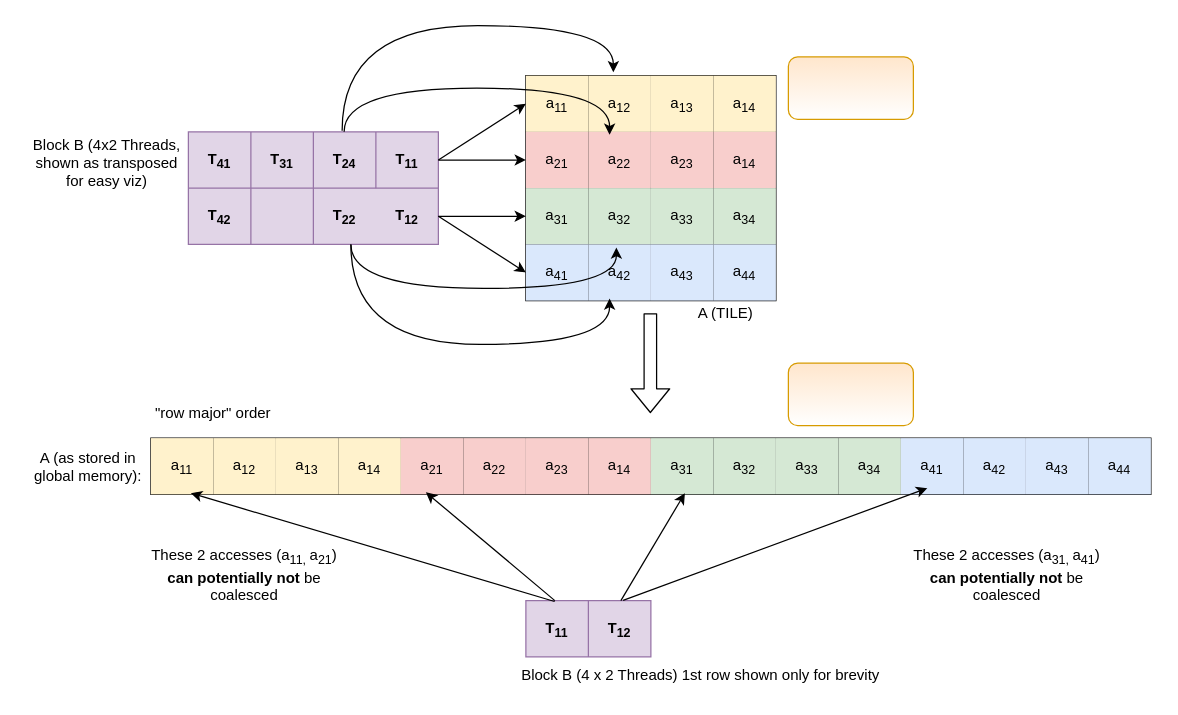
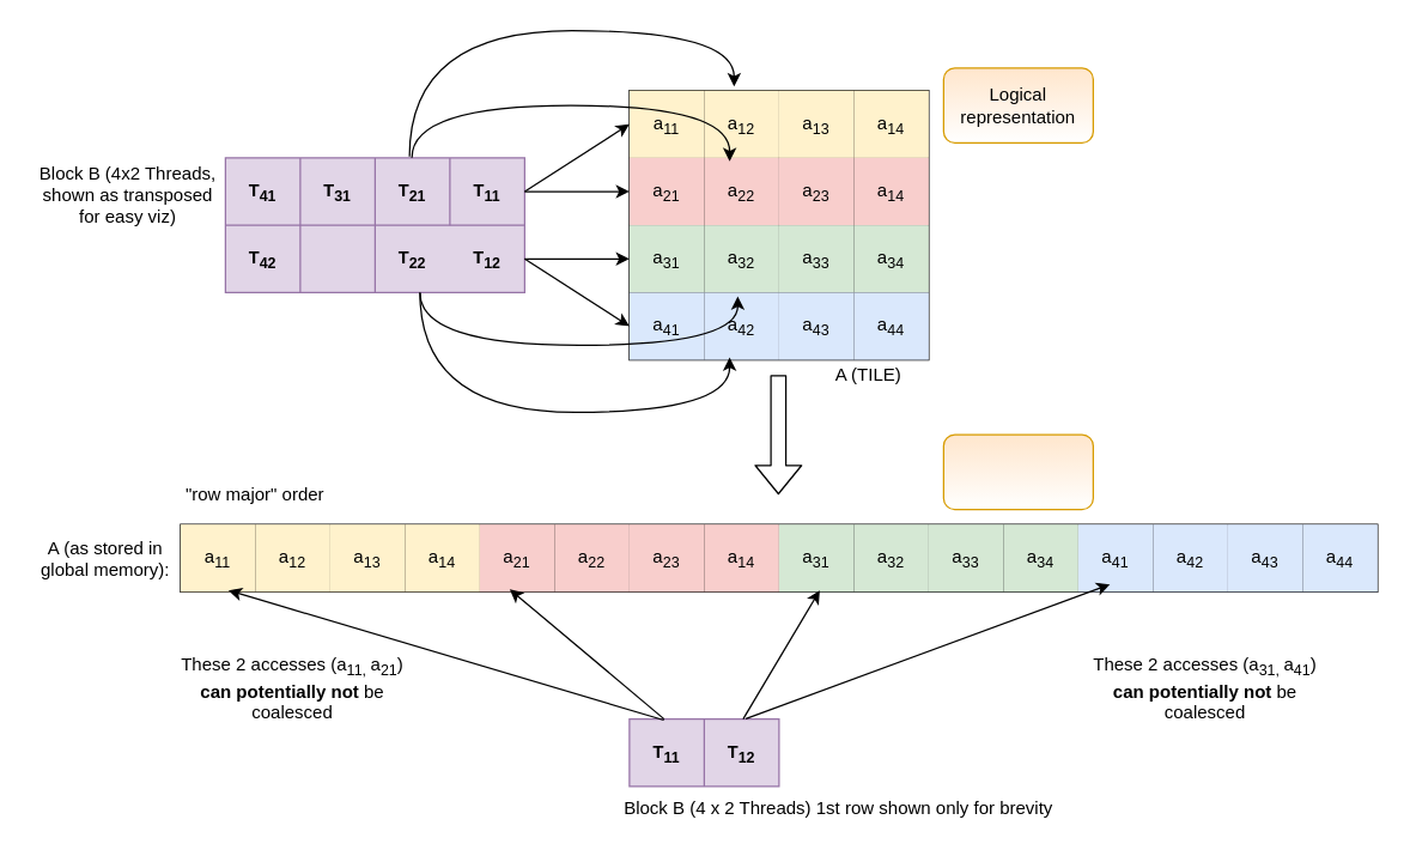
+ <mxCell id="61" value="Logical representation" style="text;html=1;strokeColor=none;fillColor=none;align=center;verticalAlign=middle;whiteSpace=wrap;rounded=0;" vertex="1" parent="1"><mxGeometry x="630" y="60" width="100" height="20" as="geometry" /></mxCell>
- <mxCell id="49" value="&lt;span&gt;T&lt;/span&gt;&lt;sub&gt;24&lt;/sub&gt;" style="shape=partialRectangle;html=1;whiteSpace=wrap;connectable=0;fillColor=none;top=0;left=0;bottom=0;right=0;overflow=hidden;fontStyle=1" vertex="1" parent="46"><mxGeometry x="100" width="50" height="45" as="geometry" /></mxCell>
+ <mxCell id="49" value="&lt;span&gt;T&lt;/span&gt;&lt;sub&gt;21&lt;/sub&gt;" style="shape=partialRectangle;html=1;whiteSpace=wrap;connectable=0;fillColor=none;top=0;left=0;bottom=0;right=0;overflow=hidden;fontStyle=1" vertex="1" parent="46"><mxGeometry x="100" width="50" height="45" as="geometry" /></mxCell>
